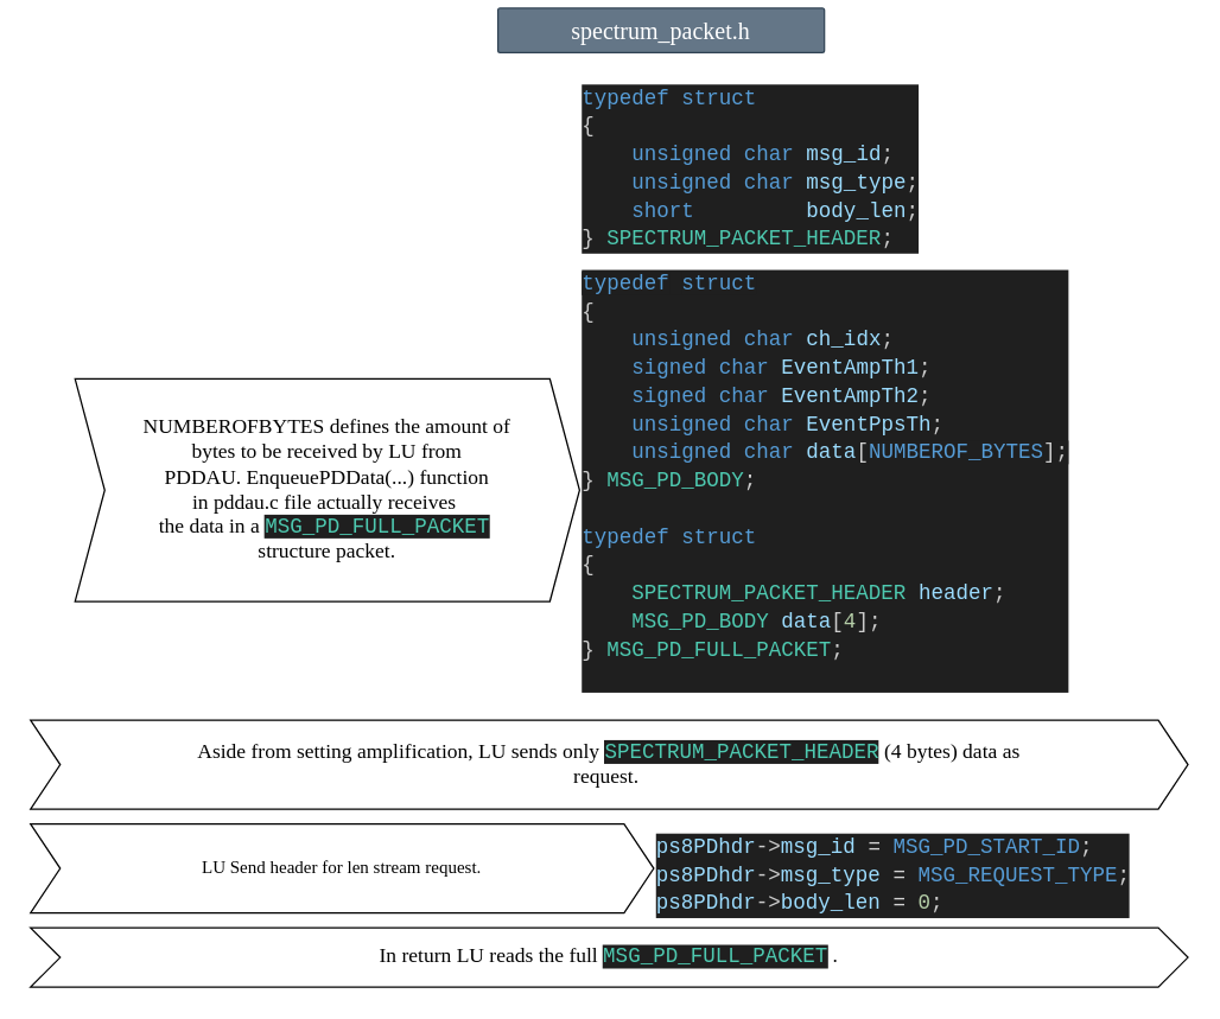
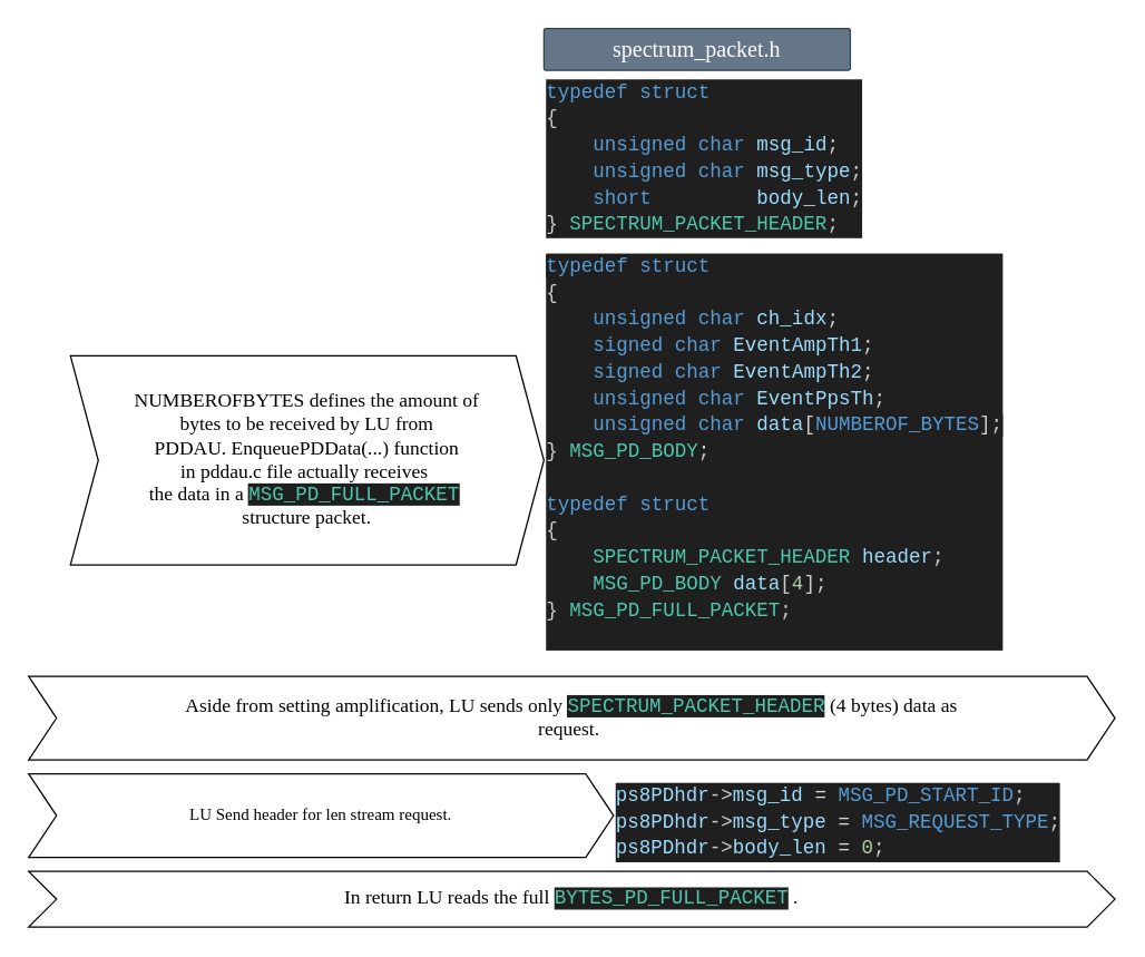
- <mxCell id="2" value="&lt;font face=&quot;Comic Sans MS&quot; style=&quot;font-size: 16px;&quot;&gt;spectrum_packet.h&lt;/font&gt;" style="rounded=1;whiteSpace=wrap;html=1;arcSize=5;fillColor=#647687;fontColor=#ffffff;strokeColor=#314354;" vertex="1" parent="1"><mxGeometry x="335" y="5" width="220" height="30" as="geometry" /></mxCell>
+ <mxCell id="2" value="&lt;font face=&quot;Comic Sans MS&quot; style=&quot;font-size: 16px;&quot;&gt;spectrum_packet.h&lt;/font&gt;" style="rounded=1;whiteSpace=wrap;html=1;arcSize=5;fillColor=#647687;fontColor=#ffffff;strokeColor=#314354;" vertex="1" parent="1"><mxGeometry x="390" y="20" width="220" height="30" as="geometry" /></mxCell>
- <mxCell id="9" value="&lt;font face=&quot;Lucida Console&quot;&gt;&lt;span style=&quot;font-size: 14px;&quot;&gt;In return LU reads the full&amp;nbsp;&lt;/span&gt;&lt;/font&gt;&lt;span style=&quot;color: rgb(78, 201, 176); background-color: rgb(31, 31, 31); font-family: Consolas, &amp;quot;Courier New&amp;quot;, monospace; font-size: 14px; white-space: pre;&quot;&gt;MSG_PD_FULL_PACKET&lt;/span&gt;&lt;span style=&quot;font-size: 14px; font-family: &amp;quot;Lucida Console&amp;quot;; background-color: transparent; color: light-dark(rgb(0, 0, 0), rgb(255, 255, 255));&quot;&gt;&amp;nbsp;.&lt;/span&gt;" style="shape=step;perimeter=stepPerimeter;whiteSpace=wrap;html=1;fixedSize=1;" vertex="1" parent="1"><mxGeometry x="20" y="625" width="780" height="40" as="geometry" /></mxCell>
+ <mxCell id="9" value="&lt;font face=&quot;Lucida Console&quot;&gt;&lt;span style=&quot;font-size: 14px;&quot;&gt;In return LU reads the full&amp;nbsp;&lt;/span&gt;&lt;/font&gt;&lt;span style=&quot;color: rgb(78, 201, 176); background-color: rgb(31, 31, 31); font-family: Consolas, &amp;quot;Courier New&amp;quot;, monospace; font-size: 14px; white-space: pre;&quot;&gt;BYTES_PD_FULL_PACKET&lt;/span&gt;&lt;span style=&quot;font-size: 14px; font-family: &amp;quot;Lucida Console&amp;quot;; background-color: transparent; color: light-dark(rgb(0, 0, 0), rgb(255, 255, 255));&quot;&gt;&amp;nbsp;.&lt;/span&gt;" style="shape=step;perimeter=stepPerimeter;whiteSpace=wrap;html=1;fixedSize=1;" vertex="1" parent="1"><mxGeometry x="20" y="625" width="780" height="40" as="geometry" /></mxCell>
